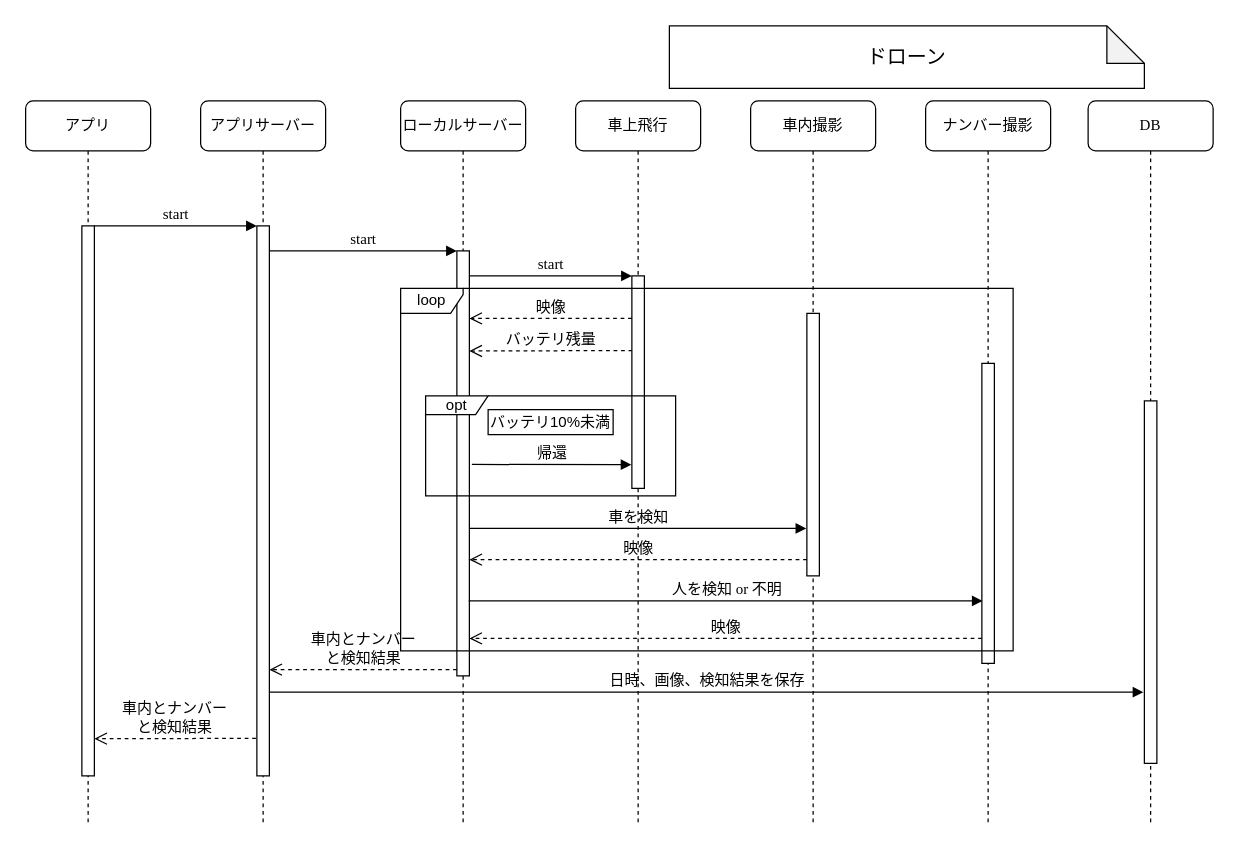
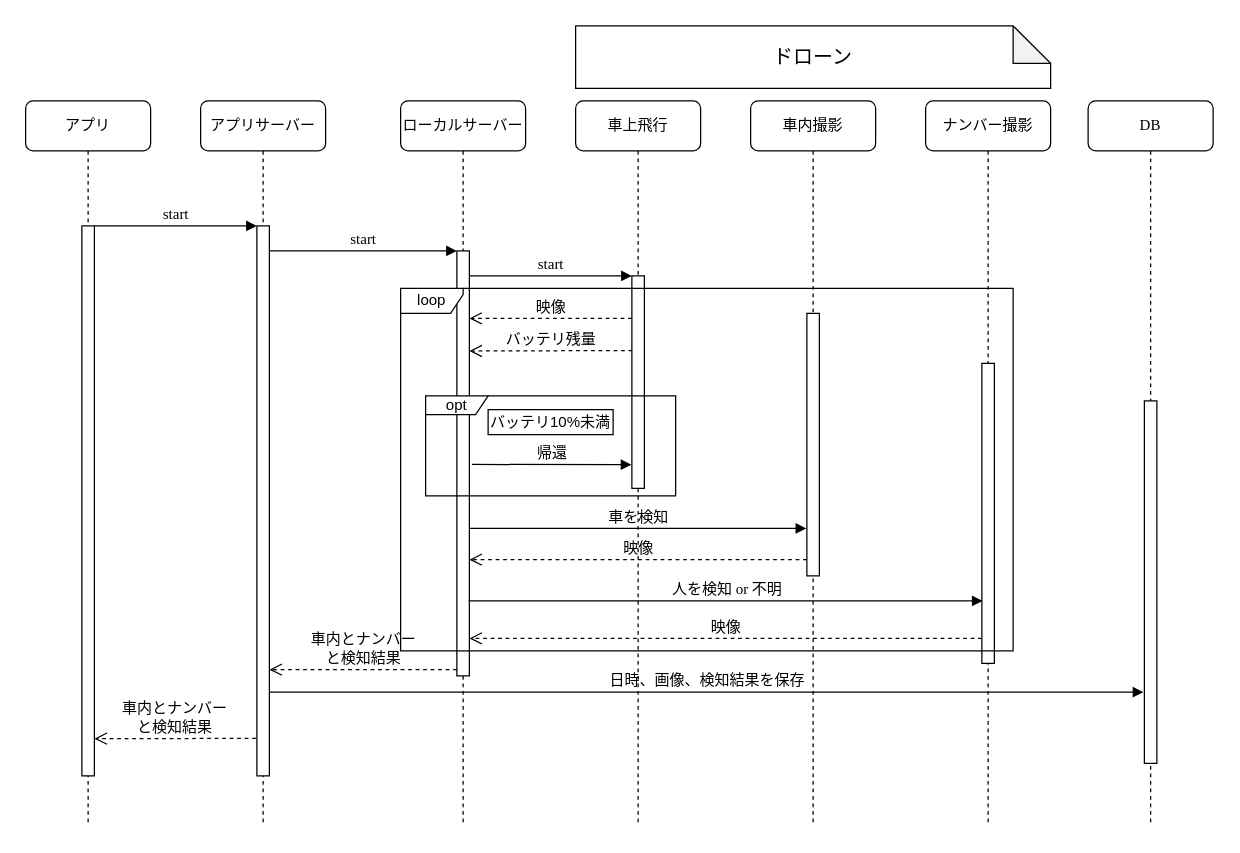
- <mxCell id="31" value="&lt;font style=&quot;font-size: 16px;&quot;&gt;ドローン&lt;/font&gt;" style="shape=note;whiteSpace=wrap;html=1;backgroundOutline=1;darkOpacity=0.05;" vertex="1" parent="1"><mxGeometry x="535" y="20" width="380" height="50" as="geometry" /></mxCell>
+ <mxCell id="31" value="&lt;font style=&quot;font-size: 16px;&quot;&gt;ドローン&lt;/font&gt;" style="shape=note;whiteSpace=wrap;html=1;backgroundOutline=1;darkOpacity=0.05;" vertex="1" parent="1"><mxGeometry x="460" y="20" width="380" height="50" as="geometry" /></mxCell>
